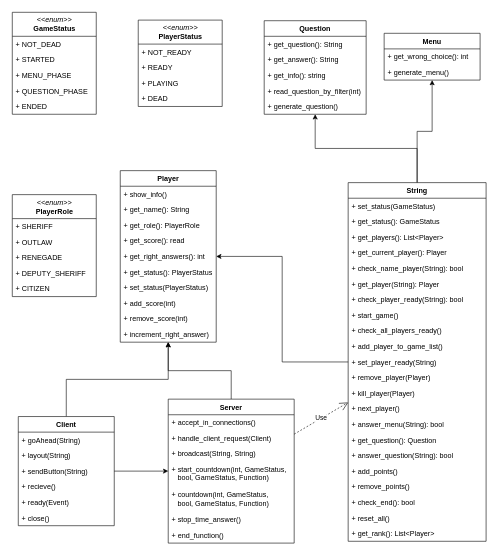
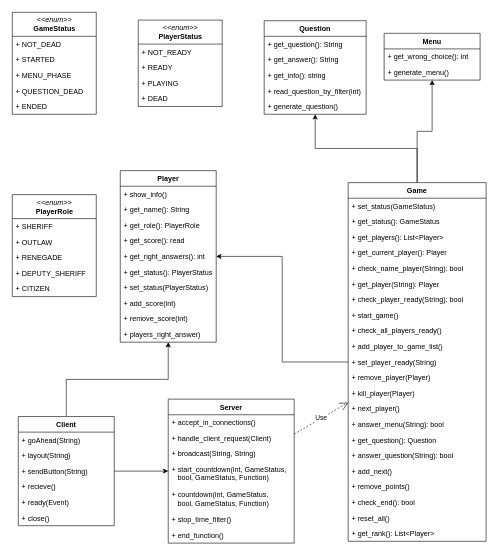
- <mxCell id="12" value="+ QUESTION_PHASE" style="text;strokeColor=none;fillColor=none;align=left;verticalAlign=top;spacingLeft=4;spacingRight=4;overflow=hidden;rotatable=0;points=[[0,0.5],[1,0.5]];portConstraint=eastwest;" parent="8" vertex="1"><mxGeometry y="118" width="140" height="26" as="geometry" /></mxCell>
+ <mxCell id="12" value="+ QUESTION_DEAD" style="text;strokeColor=none;fillColor=none;align=left;verticalAlign=top;spacingLeft=4;spacingRight=4;overflow=hidden;rotatable=0;points=[[0,0.5],[1,0.5]];portConstraint=eastwest;" parent="8" vertex="1"><mxGeometry y="118" width="140" height="26" as="geometry" /></mxCell>
- <mxCell id="53" value="String" style="swimlane;fontStyle=1;align=center;verticalAlign=top;childLayout=stackLayout;horizontal=1;startSize=26;horizontalStack=0;resizeParent=1;resizeParentMax=0;resizeLast=0;collapsible=1;marginBottom=0;" parent="1" vertex="1"><mxGeometry x="580" y="304" width="230" height="598" as="geometry" /></mxCell>
+ <mxCell id="53" value="Game" style="swimlane;fontStyle=1;align=center;verticalAlign=top;childLayout=stackLayout;horizontal=1;startSize=26;horizontalStack=0;resizeParent=1;resizeParentMax=0;resizeLast=0;collapsible=1;marginBottom=0;" parent="1" vertex="1"><mxGeometry x="580" y="304" width="230" height="598" as="geometry" /></mxCell>
- <mxCell id="24" value="+ increment_right_answer)" style="text;strokeColor=none;fillColor=none;align=left;verticalAlign=top;spacingLeft=4;spacingRight=4;overflow=hidden;rotatable=0;points=[[0,0.5],[1,0.5]];portConstraint=eastwest;" parent="14" vertex="1"><mxGeometry y="260" width="160" height="26" as="geometry" /></mxCell>
+ <mxCell id="24" value="+ players_right_answer)" style="text;strokeColor=none;fillColor=none;align=left;verticalAlign=top;spacingLeft=4;spacingRight=4;overflow=hidden;rotatable=0;points=[[0,0.5],[1,0.5]];portConstraint=eastwest;" parent="14" vertex="1"><mxGeometry y="260" width="160" height="26" as="geometry" /></mxCell>
- <mxCell id="30" style="edgeStyle=orthogonalEdgeStyle;rounded=0;orthogonalLoop=1;jettySize=auto;html=1;" edge="1" parent="1" source="31" target="14"><mxGeometry relative="1" as="geometry" /></mxCell>
- <mxCell id="71" value="+ add_points()" style="text;strokeColor=none;fillColor=none;align=left;verticalAlign=top;spacingLeft=4;spacingRight=4;overflow=hidden;rotatable=0;points=[[0,0.5],[1,0.5]];portConstraint=eastwest;" vertex="1" parent="53"><mxGeometry y="468" width="230" height="26" as="geometry" /></mxCell>
+ <mxCell id="71" value="+ add_next()" style="text;strokeColor=none;fillColor=none;align=left;verticalAlign=top;spacingLeft=4;spacingRight=4;overflow=hidden;rotatable=0;points=[[0,0.5],[1,0.5]];portConstraint=eastwest;" vertex="1" parent="53"><mxGeometry y="468" width="230" height="26" as="geometry" /></mxCell>
- <mxCell id="37" value="+ stop_time_answer()" style="text;strokeColor=none;fillColor=none;align=left;verticalAlign=top;spacingLeft=4;spacingRight=4;overflow=hidden;rotatable=0;points=[[0,0.5],[1,0.5]];portConstraint=eastwest;" vertex="1" parent="31"><mxGeometry y="188" width="210" height="26" as="geometry" /></mxCell>
+ <mxCell id="37" value="+ stop_time_filter()" style="text;strokeColor=none;fillColor=none;align=left;verticalAlign=top;spacingLeft=4;spacingRight=4;overflow=hidden;rotatable=0;points=[[0,0.5],[1,0.5]];portConstraint=eastwest;" vertex="1" parent="31"><mxGeometry y="188" width="210" height="26" as="geometry" /></mxCell>
